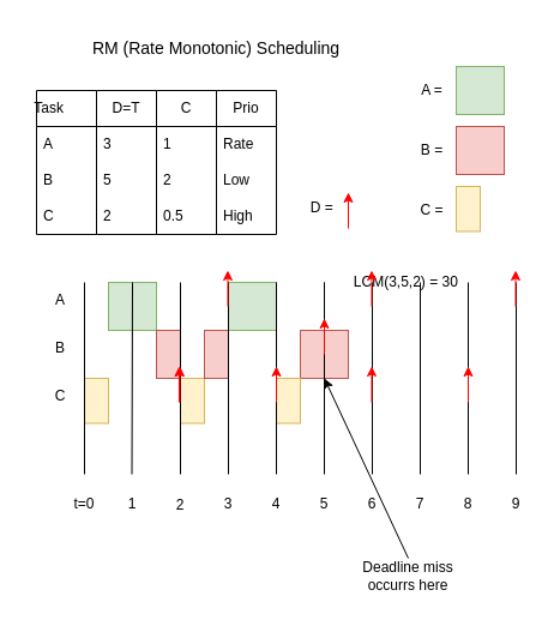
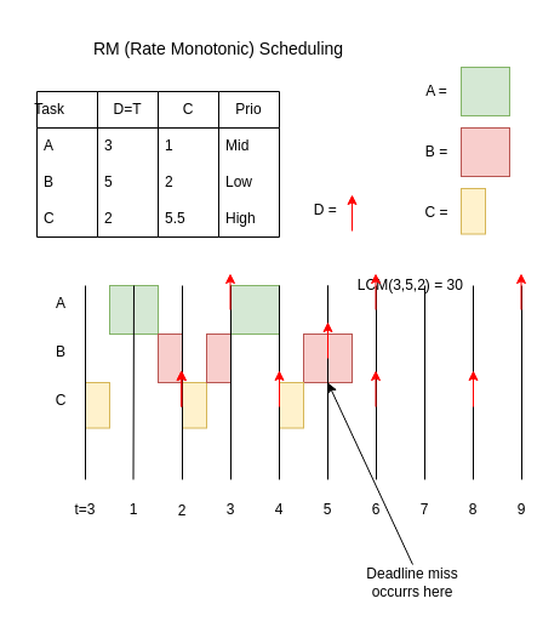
- <mxCell id="42" value="Rate" style="text;strokeColor=none;fillColor=none;align=left;verticalAlign=middle;spacingLeft=4;spacingRight=4;overflow=hidden;points=[[0,0.5],[1,0.5]];portConstraint=eastwest;rotatable=0;whiteSpace=wrap;html=1;" parent="41" vertex="1"><mxGeometry y="30" width="50" height="30" as="geometry" /></mxCell>
+ <mxCell id="42" value="Mid" style="text;strokeColor=none;fillColor=none;align=left;verticalAlign=middle;spacingLeft=4;spacingRight=4;overflow=hidden;points=[[0,0.5],[1,0.5]];portConstraint=eastwest;rotatable=0;whiteSpace=wrap;html=1;" parent="41" vertex="1"><mxGeometry y="30" width="50" height="30" as="geometry" /></mxCell>
- <mxCell id="34" value="0.5" style="text;strokeColor=none;fillColor=none;align=left;verticalAlign=middle;spacingLeft=4;spacingRight=4;overflow=hidden;points=[[0,0.5],[1,0.5]];portConstraint=eastwest;rotatable=0;whiteSpace=wrap;html=1;" parent="31" vertex="1"><mxGeometry y="90" width="50" height="30" as="geometry" /></mxCell>
+ <mxCell id="34" value="5.5" style="text;strokeColor=none;fillColor=none;align=left;verticalAlign=middle;spacingLeft=4;spacingRight=4;overflow=hidden;points=[[0,0.5],[1,0.5]];portConstraint=eastwest;rotatable=0;whiteSpace=wrap;html=1;" parent="31" vertex="1"><mxGeometry y="90" width="50" height="30" as="geometry" /></mxCell>
- <mxCell id="46" value="t=0" style="text;html=1;strokeColor=none;fillColor=none;align=center;verticalAlign=middle;whiteSpace=wrap;rounded=0;" parent="1" vertex="1"><mxGeometry x="50" y="405" width="40" height="30" as="geometry" /></mxCell>
+ <mxCell id="46" value="t=3" style="text;html=1;strokeColor=none;fillColor=none;align=center;verticalAlign=middle;whiteSpace=wrap;rounded=0;" parent="1" vertex="1"><mxGeometry x="50" y="405" width="40" height="30" as="geometry" /></mxCell>
